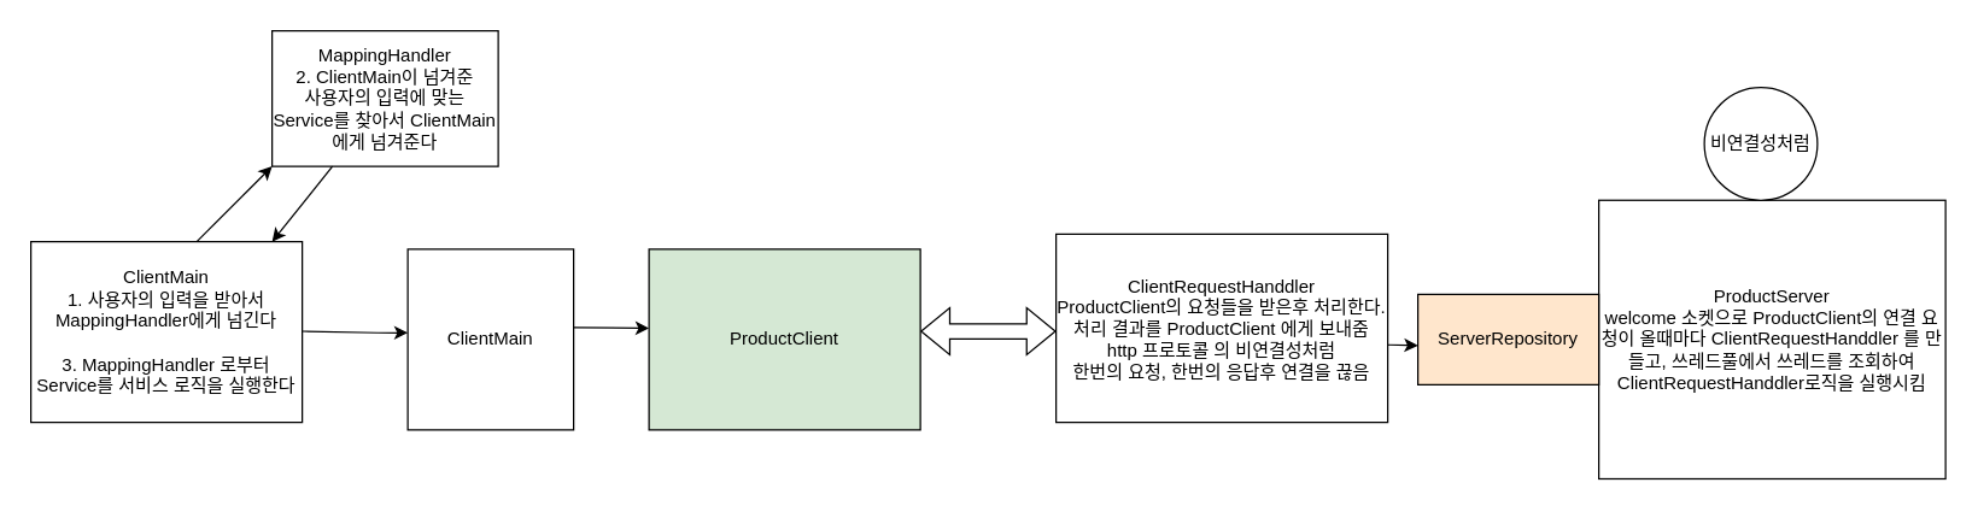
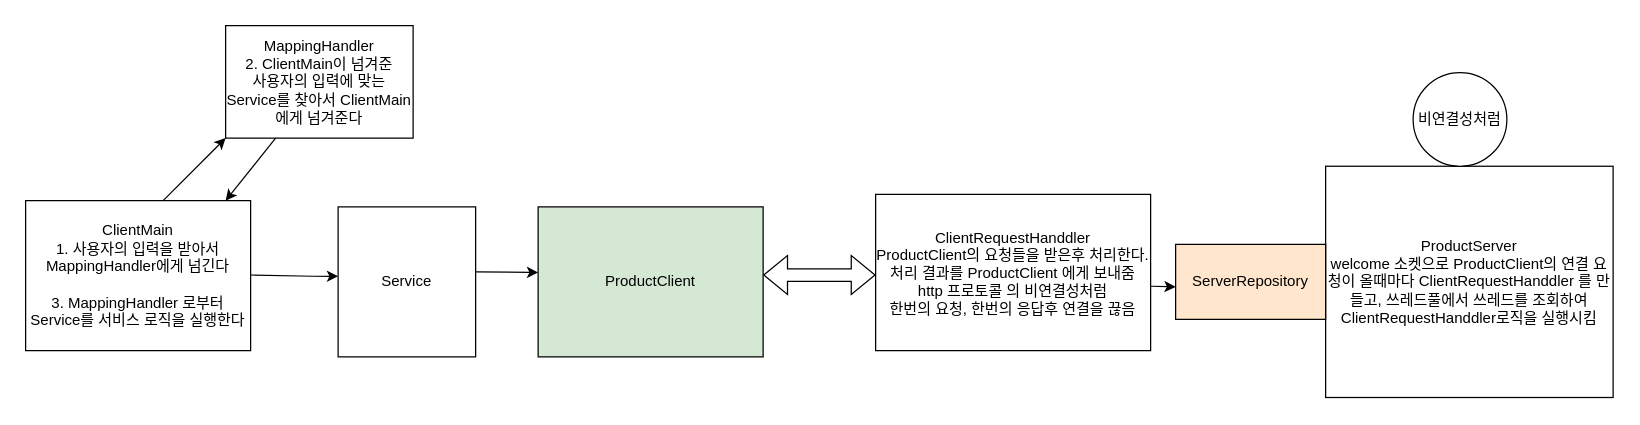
- <mxCell id="3" value="ClientMain" style="rounded=0;whiteSpace=wrap;html=1;" vertex="1" parent="1"><mxGeometry x="270" y="165" width="110" height="120" as="geometry" /></mxCell>
+ <mxCell id="3" value="Service" style="rounded=0;whiteSpace=wrap;html=1;" vertex="1" parent="1"><mxGeometry x="270" y="165" width="110" height="120" as="geometry" /></mxCell>
